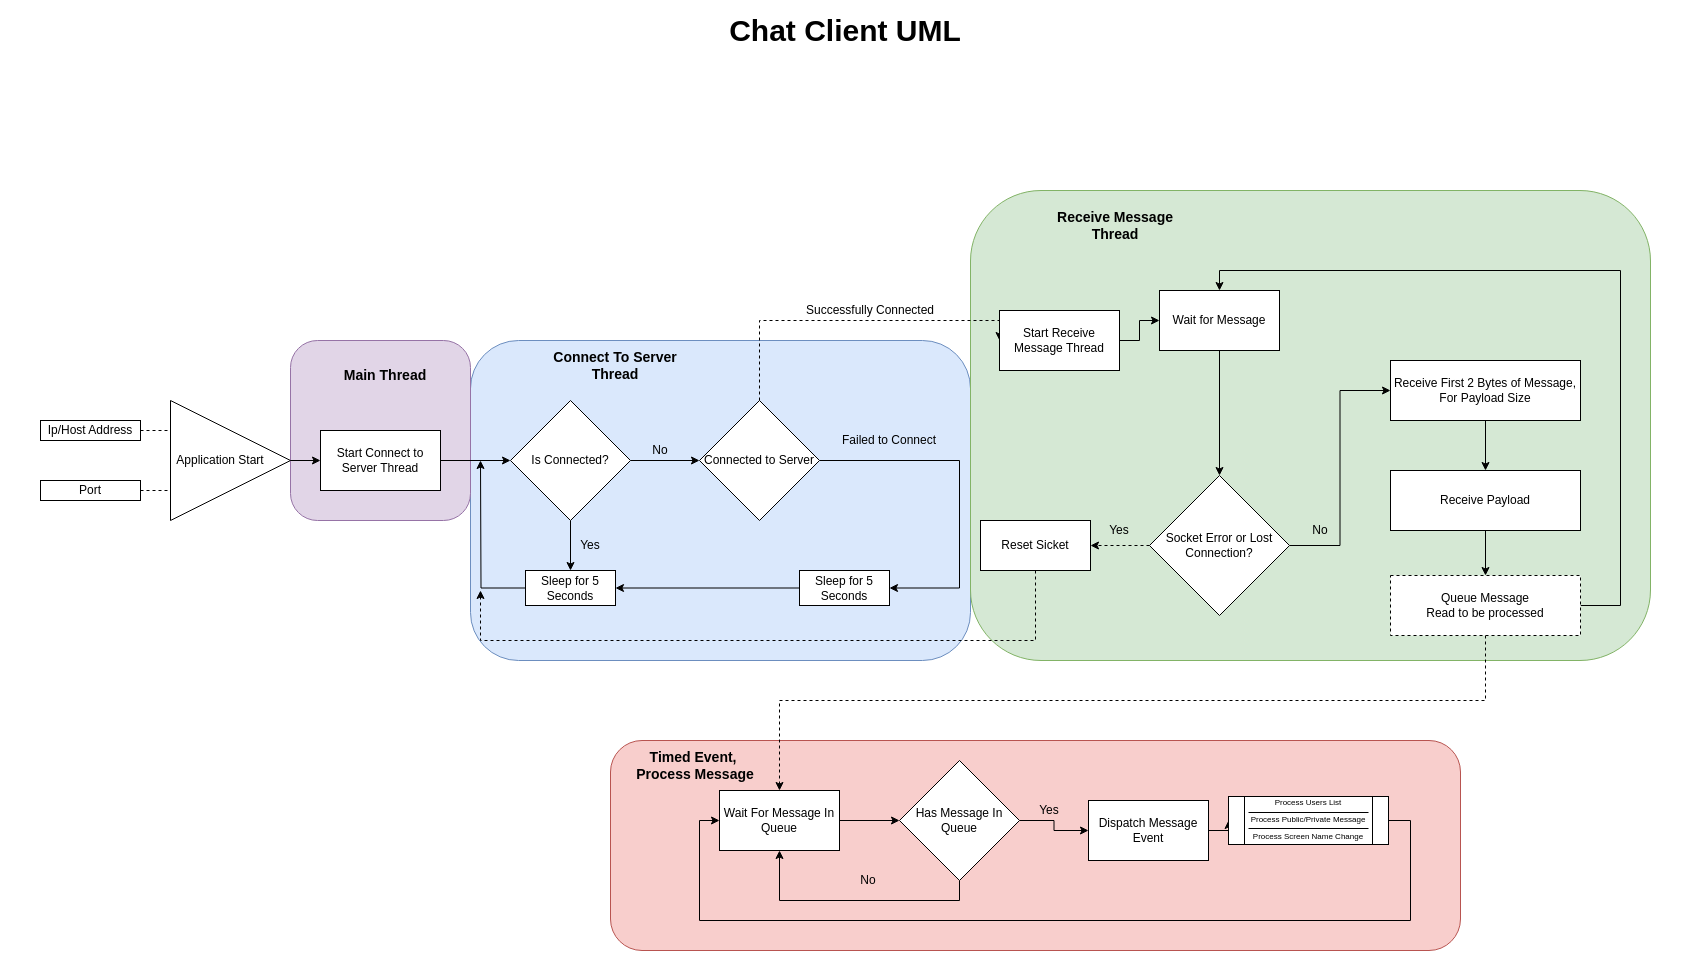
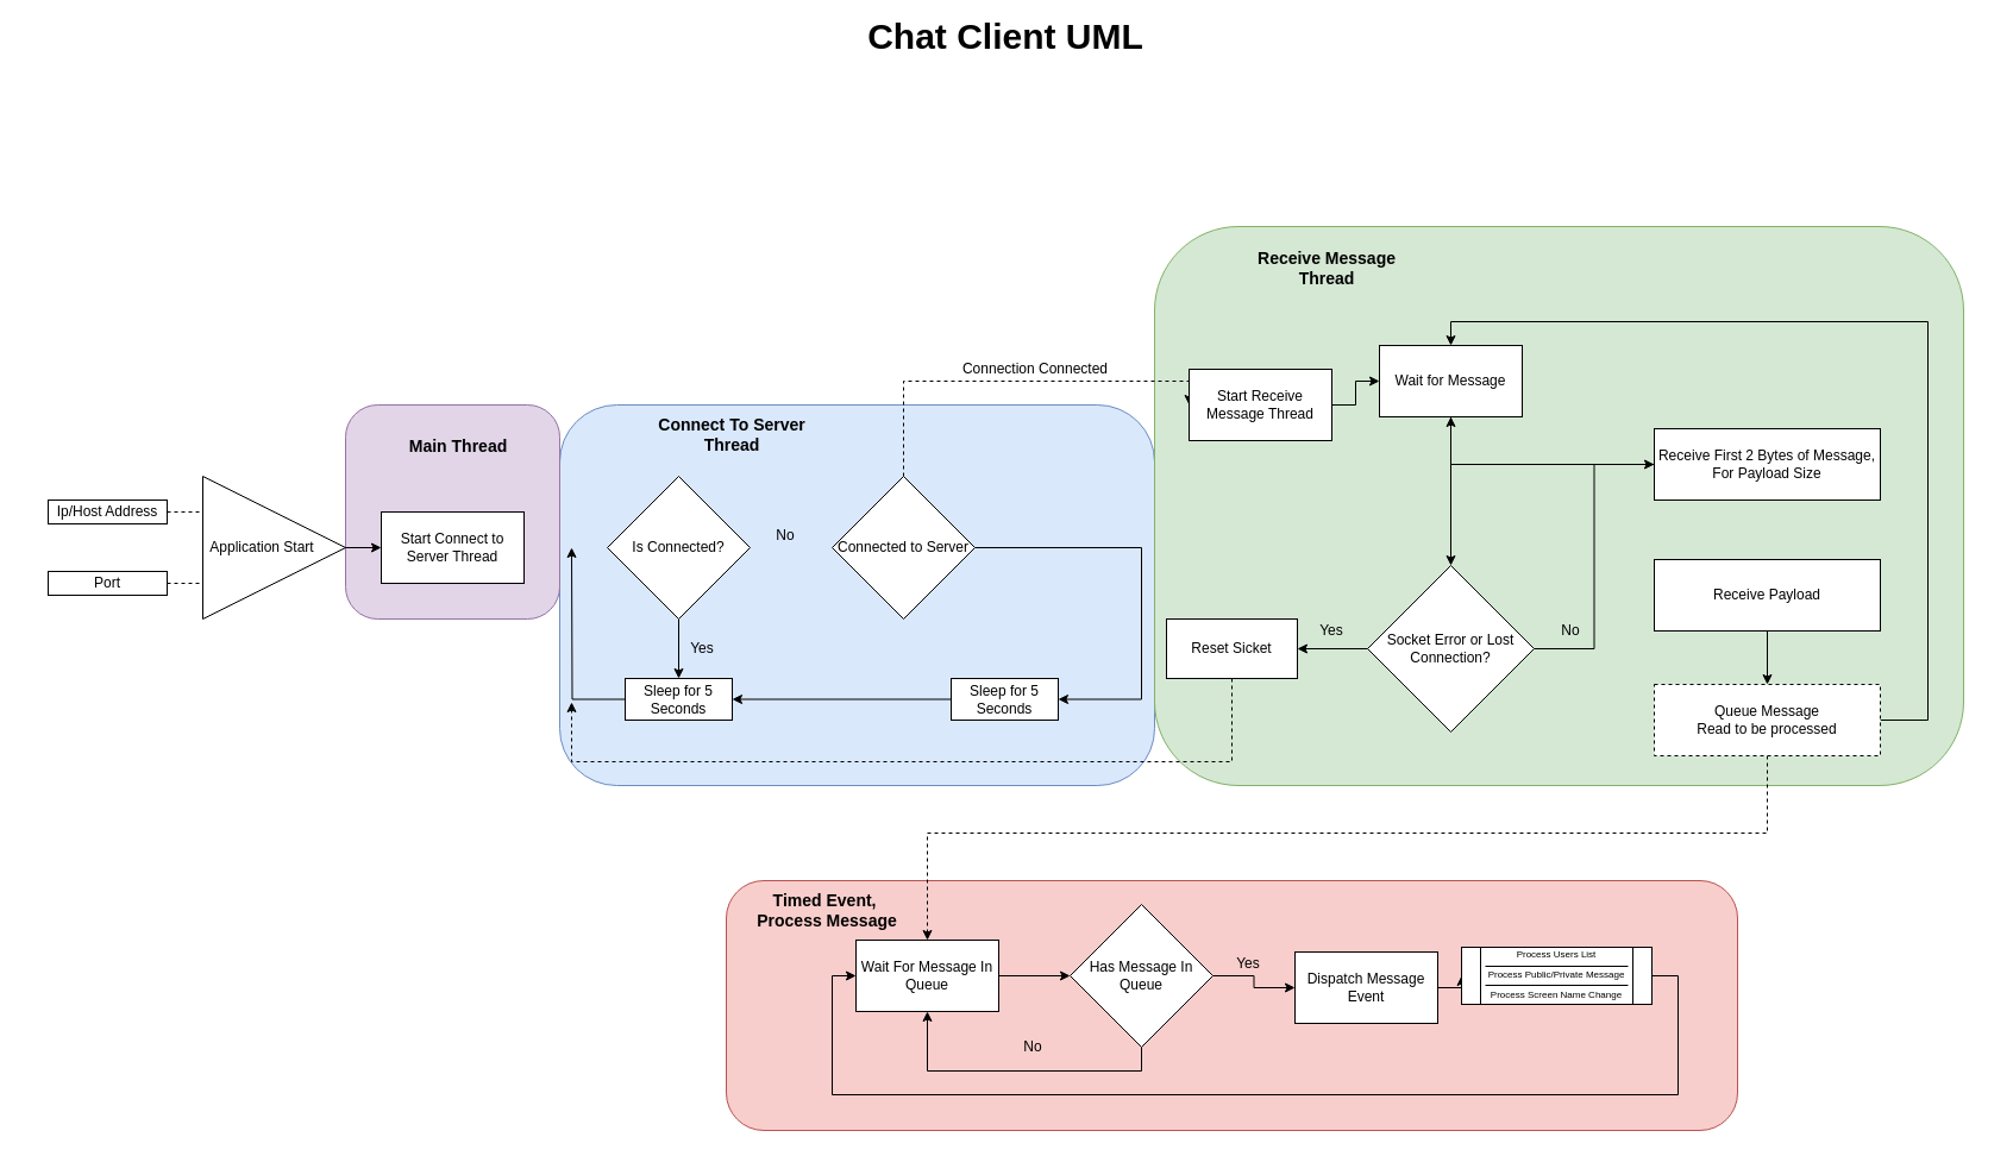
- <mxCell id="25" value="Successfully Connected" style="text;html=1;strokeColor=none;fillColor=none;align=center;verticalAlign=middle;whiteSpace=wrap;rounded=0;" parent="10" vertex="1"><mxGeometry x="790" y="300" width="160" height="20" as="geometry" /></mxCell>
+ <mxCell id="25" value="Connection Connected" style="text;html=1;strokeColor=none;fillColor=none;align=center;verticalAlign=middle;whiteSpace=wrap;rounded=0;" parent="10" vertex="1"><mxGeometry x="790" y="300" width="160" height="20" as="geometry" /></mxCell>
- <mxCell id="24" value="Failed to Connect" style="text;html=1;strokeColor=none;fillColor=none;align=center;verticalAlign=middle;whiteSpace=wrap;rounded=0;" parent="10" vertex="1"><mxGeometry x="839" y="430" width="100" height="20" as="geometry" /></mxCell>
- <mxCell id="34" value="" style="edgeStyle=orthogonalEdgeStyle;rounded=0;orthogonalLoop=1;jettySize=auto;html=1;" edge="1" parent="10" source="35" target="37"><mxGeometry relative="1" as="geometry" /></mxCell>
+ <mxCell id="34" value="" style="edgeStyle=orthogonalEdgeStyle;rounded=0;orthogonalLoop=1;jettySize=auto;html=1;" edge="1" parent="10" source="35" target="30"><mxGeometry relative="1" as="geometry" /></mxCell>
- <mxCell id="46" style="edgeStyle=orthogonalEdgeStyle;rounded=0;orthogonalLoop=1;jettySize=auto;html=1;entryX=0;entryY=0.5;entryDx=0;entryDy=0;" edge="1" parent="10" source="47" target="45"><mxGeometry relative="1" as="geometry"><mxPoint x="470" y="460" as="targetPoint" /></mxGeometry></mxCell>
- <mxCell id="43" style="edgeStyle=orthogonalEdgeStyle;rounded=0;orthogonalLoop=1;jettySize=auto;html=1;entryX=0;entryY=0.5;entryDx=0;entryDy=0;" edge="1" parent="10" source="45" target="49"><mxGeometry relative="1" as="geometry" /></mxCell>
- <mxCell id="32" style="edgeStyle=orthogonalEdgeStyle;rounded=0;orthogonalLoop=1;jettySize=auto;html=1;entryX=1;entryY=0.5;entryDx=0;entryDy=0;dashed=1;" edge="1" parent="10" source="33" target="56"><mxGeometry relative="1" as="geometry" /></mxCell>
+ <mxCell id="32" style="edgeStyle=orthogonalEdgeStyle;rounded=0;orthogonalLoop=1;jettySize=auto;html=1;entryX=1;entryY=0.5;entryDx=0;entryDy=0;" edge="1" parent="10" source="33" target="56"><mxGeometry relative="1" as="geometry" /></mxCell>
